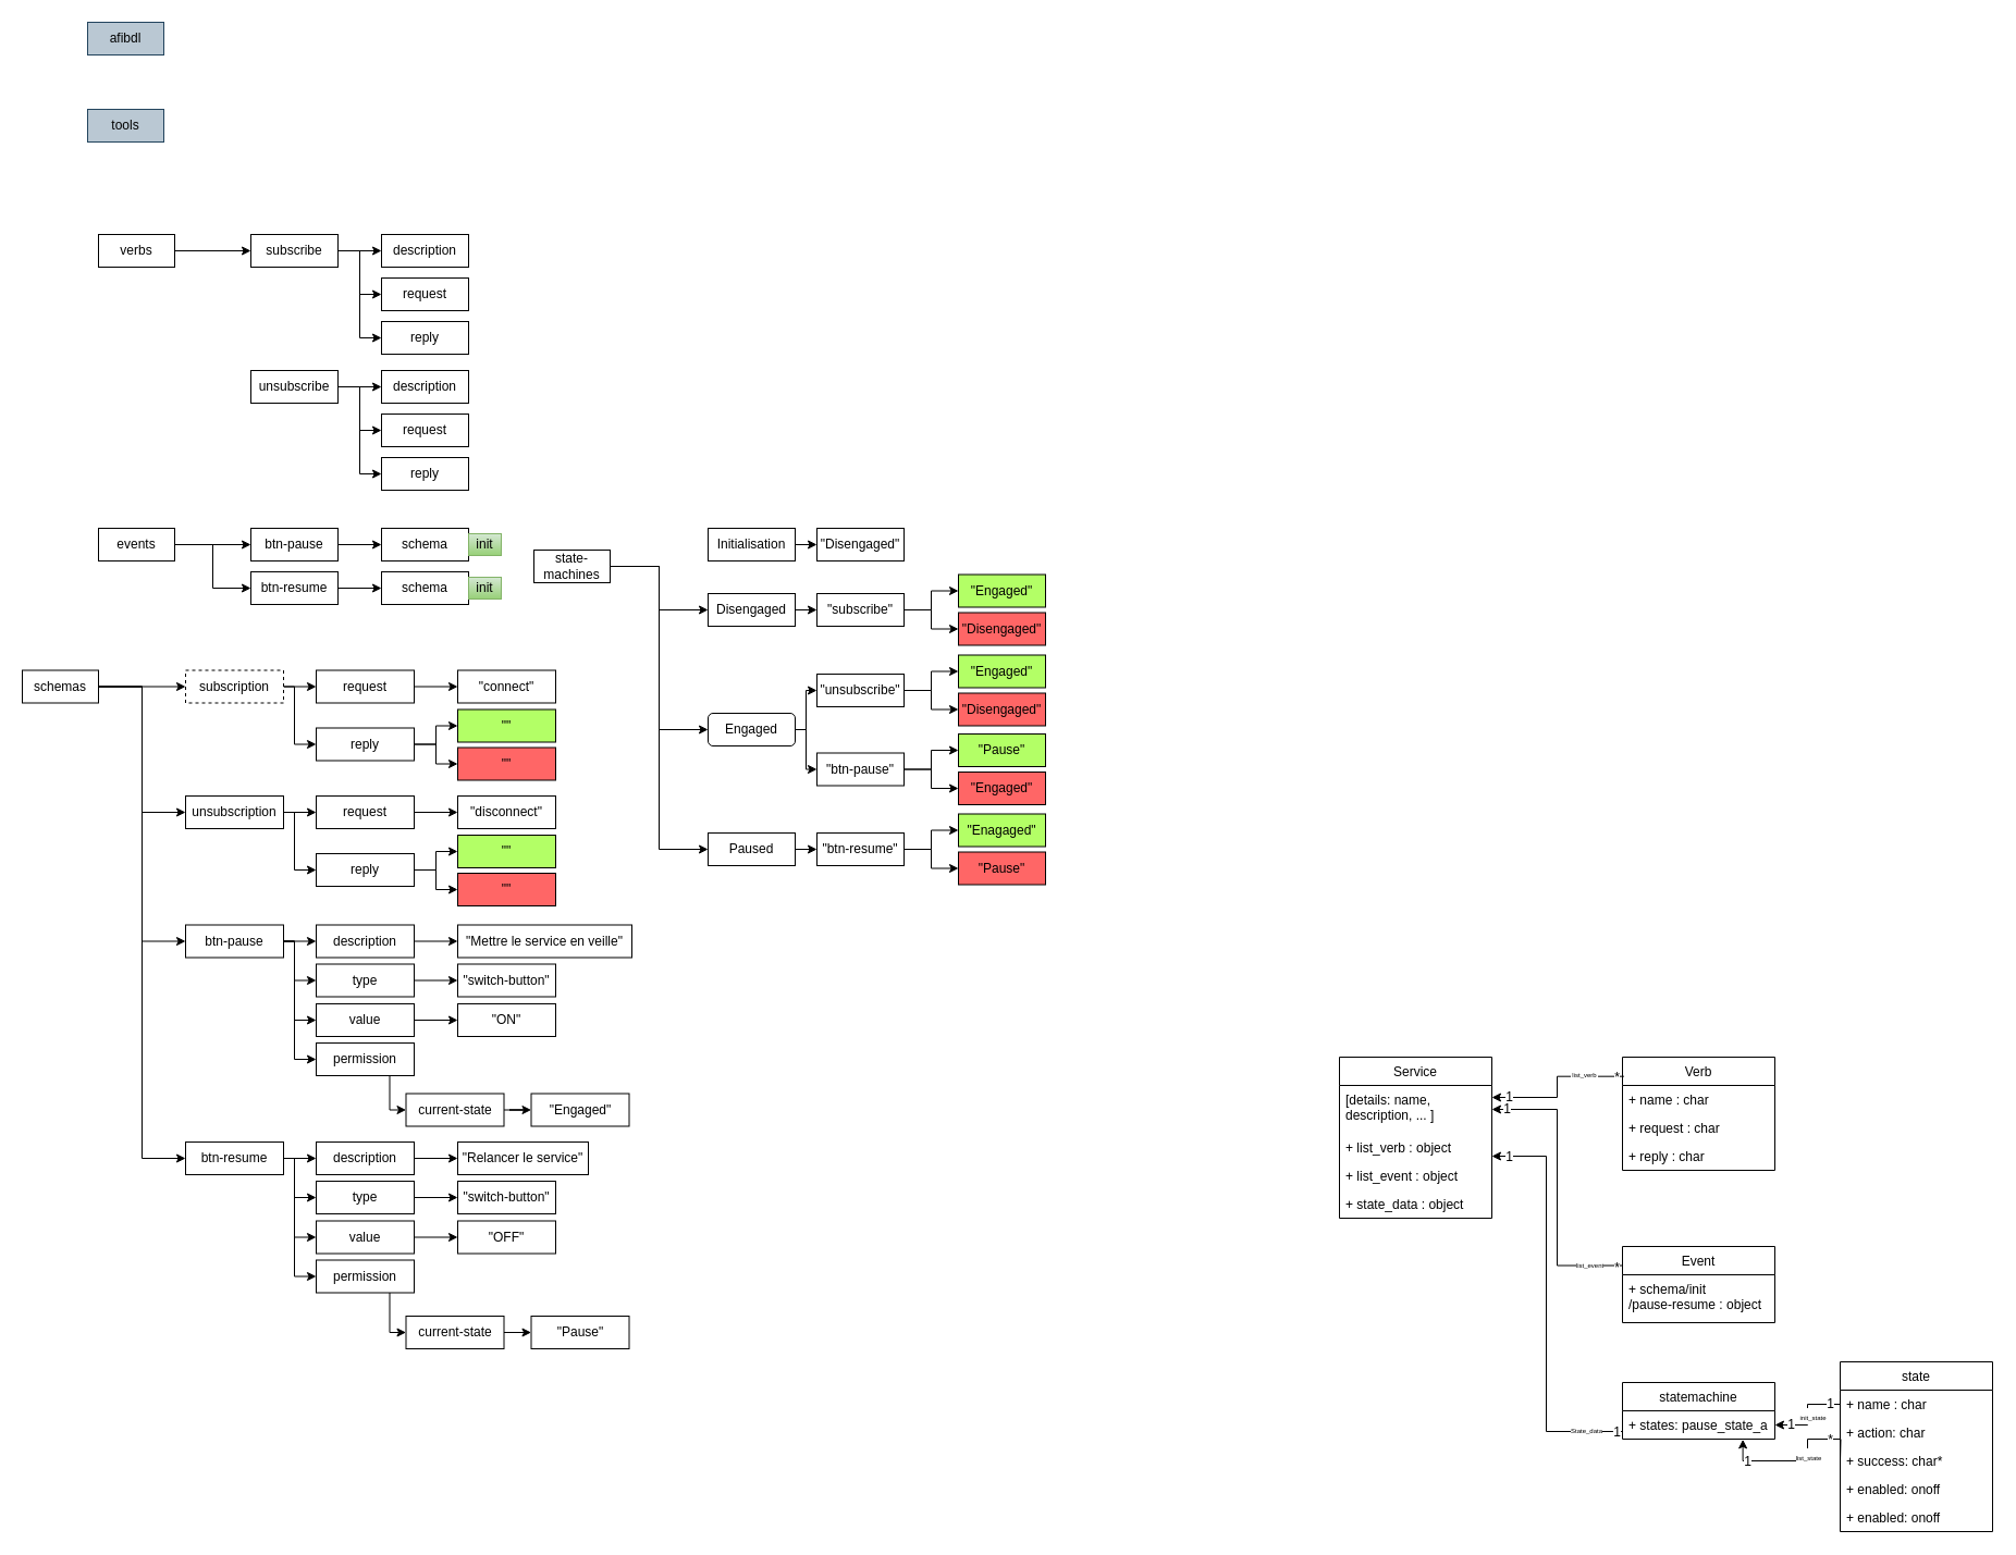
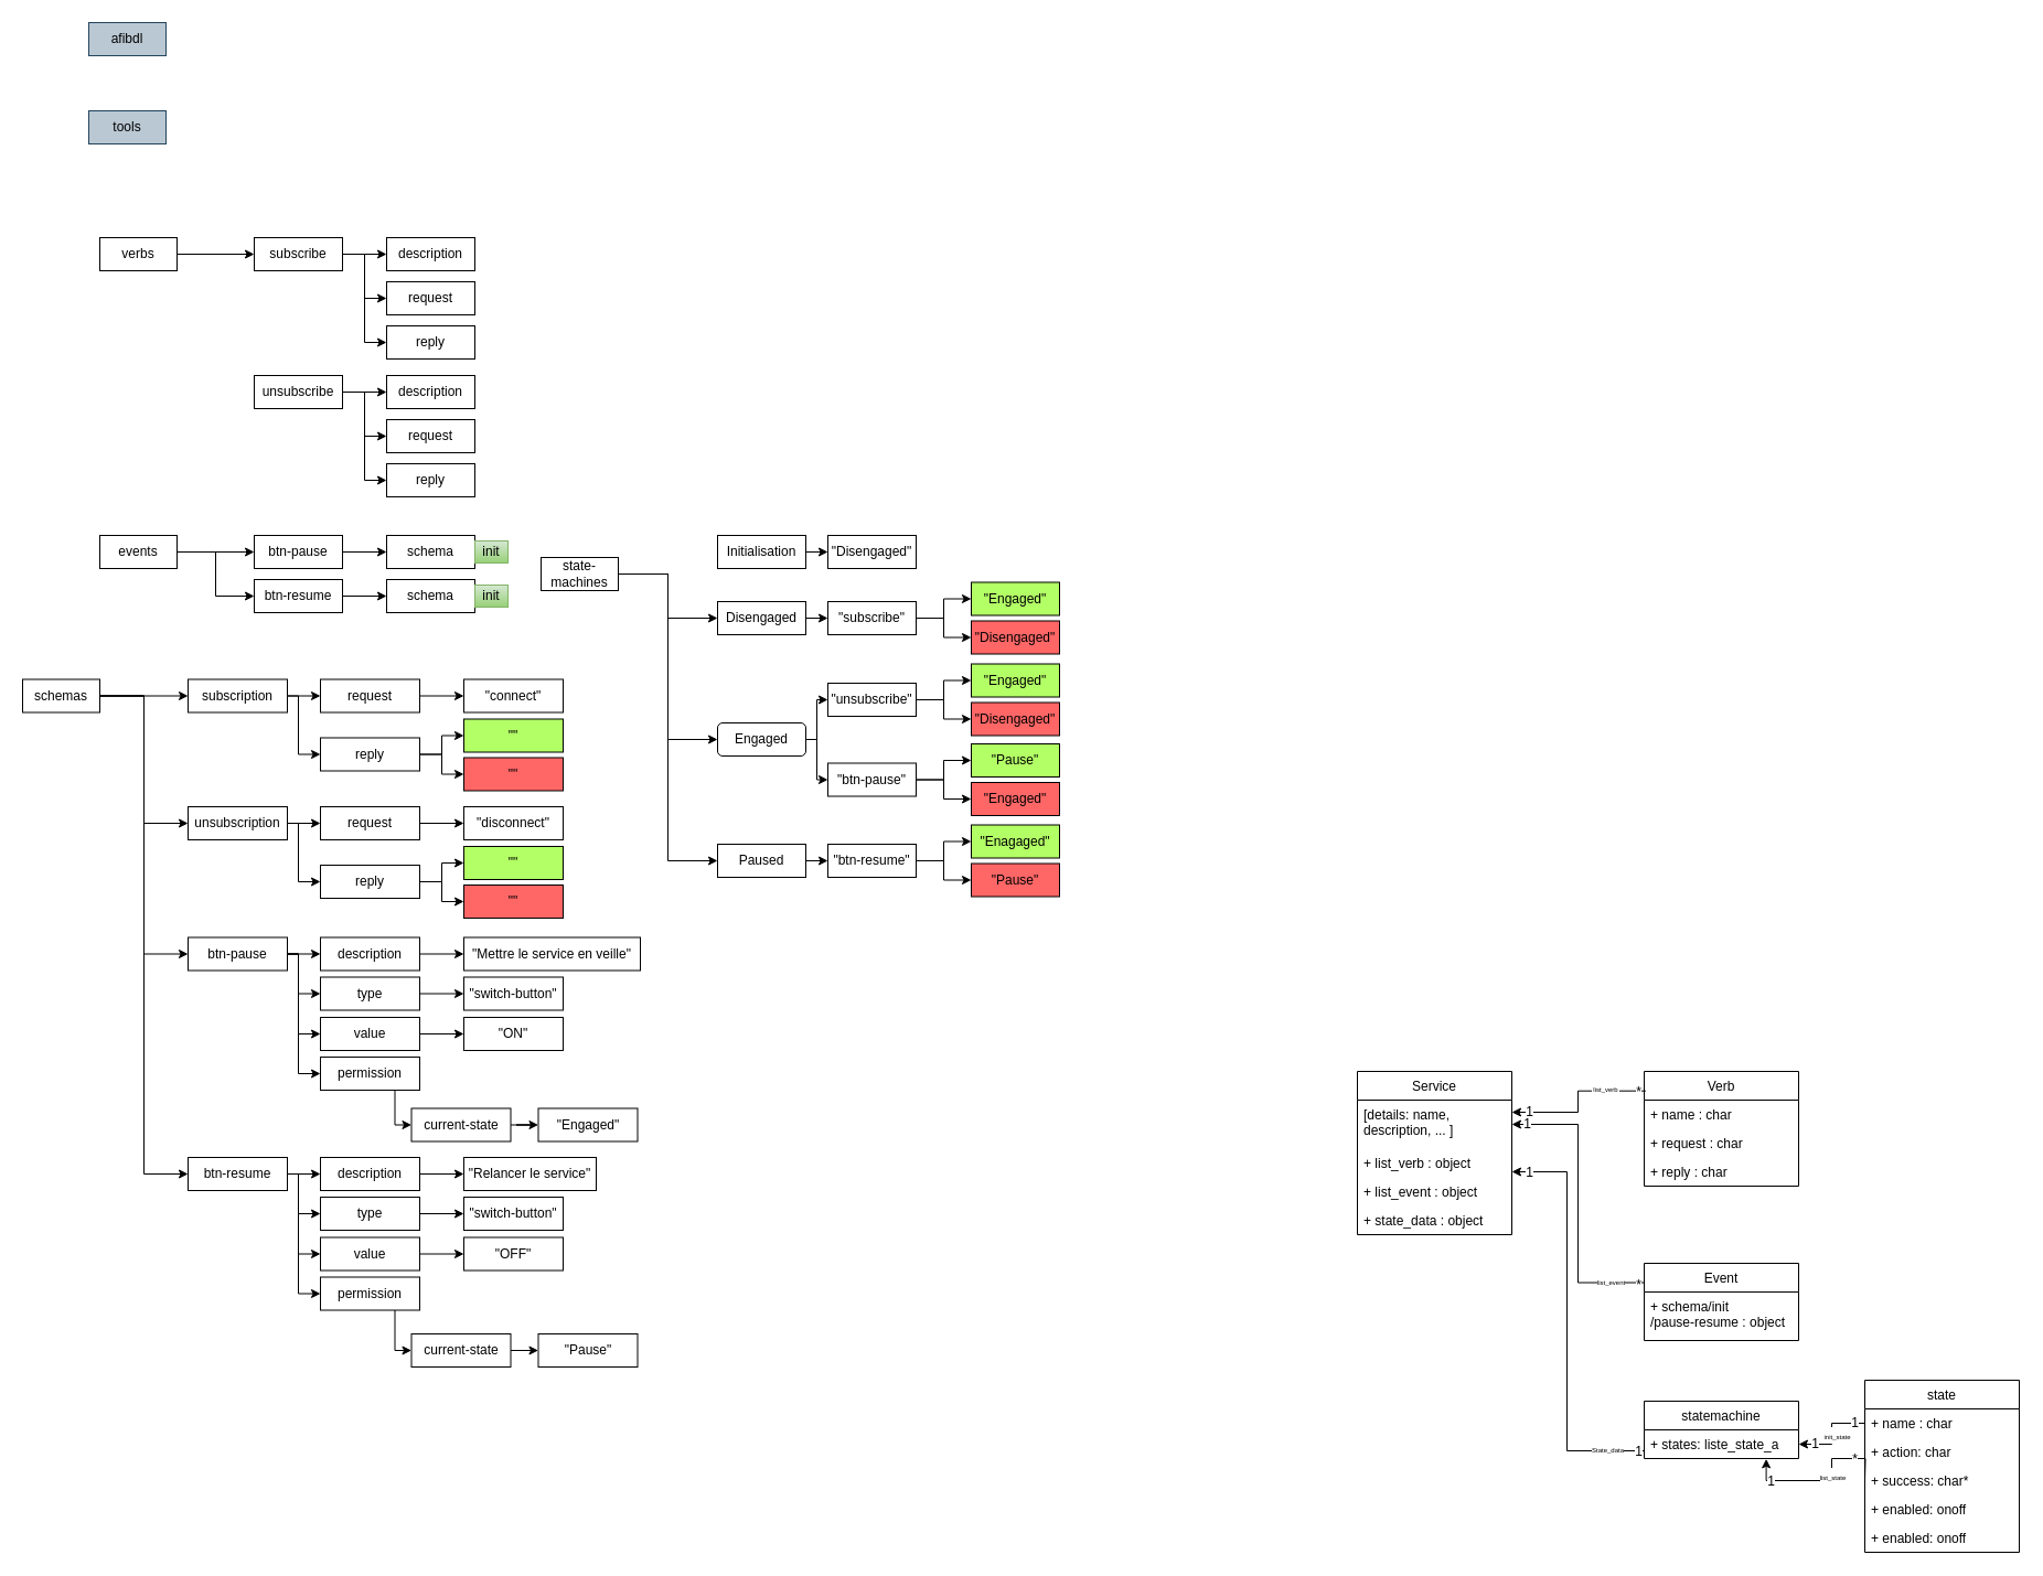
- <mxCell id="44" value="subscription" style="rounded=0;whiteSpace=wrap;html=1;dashed=1;" parent="1" vertex="1"><mxGeometry x="170" y="615.5" width="90" height="30" as="geometry" /></mxCell>
+ <mxCell id="44" value="subscription" style="rounded=0;whiteSpace=wrap;html=1;" parent="1" vertex="1"><mxGeometry x="170" y="615.5" width="90" height="30" as="geometry" /></mxCell>
- <mxCell id="150" value="+ states: pause_state_a" style="text;strokeColor=none;fillColor=none;align=left;verticalAlign=top;spacingLeft=4;spacingRight=4;overflow=hidden;rotatable=0;points=[[0,0.5],[1,0.5]];portConstraint=eastwest;" vertex="1" parent="149"><mxGeometry y="26" width="140" height="26" as="geometry" /></mxCell>
+ <mxCell id="150" value="+ states: liste_state_a" style="text;strokeColor=none;fillColor=none;align=left;verticalAlign=top;spacingLeft=4;spacingRight=4;overflow=hidden;rotatable=0;points=[[0,0.5],[1,0.5]];portConstraint=eastwest;" vertex="1" parent="149"><mxGeometry y="26" width="140" height="26" as="geometry" /></mxCell>
